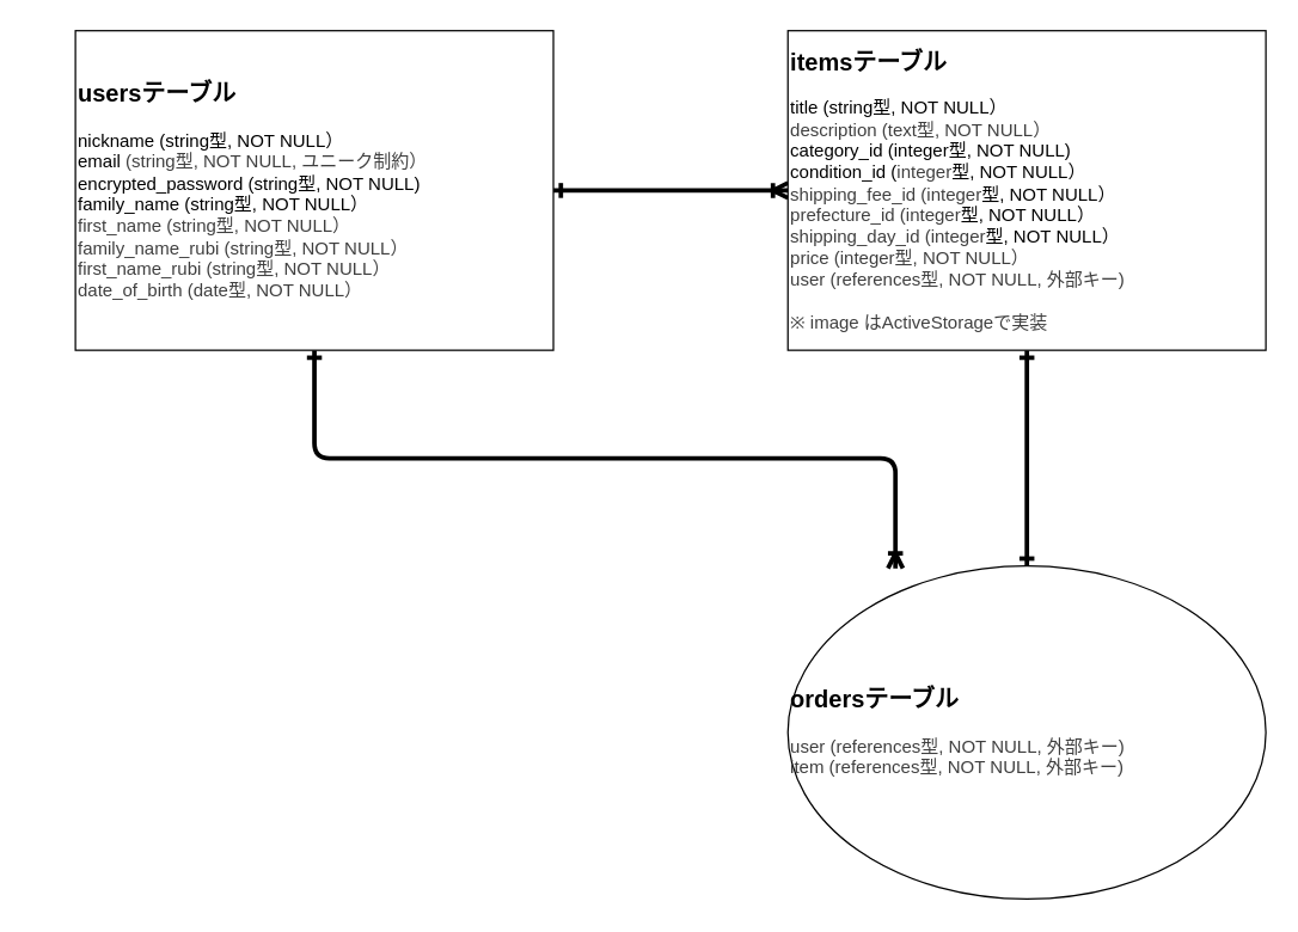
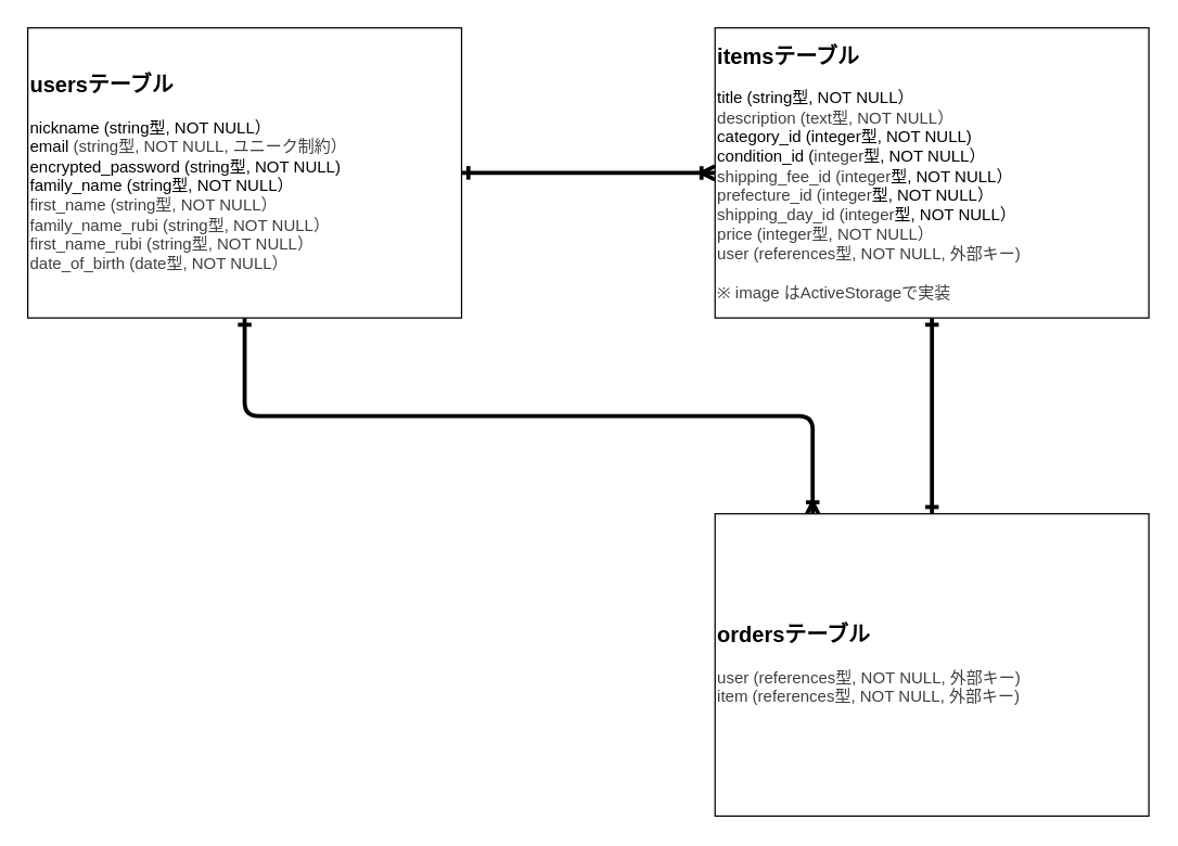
- <mxCell id="4" value="&lt;span style=&quot;background-color: transparent;&quot;&gt;&lt;font style=&quot;font-size: 16px;&quot;&gt;&lt;b&gt;usersテーブル&lt;/b&gt;&lt;/font&gt;&lt;/span&gt;&lt;div&gt;&lt;span style=&quot;background-color: transparent;&quot;&gt;&lt;br&gt;&lt;/span&gt;&lt;/div&gt;&lt;div&gt;nickname (string型, NOT NULL）&lt;/div&gt;&lt;div&gt;email&lt;span style=&quot;background-color: transparent; color: rgb(63, 63, 63);&quot;&gt;&amp;nbsp;(string型, NOT NULL, ユニーク制約）&lt;/span&gt;&lt;/div&gt;&lt;div&gt;encrypted_password (string型, NOT NULL)&lt;/div&gt;&lt;div&gt;family_name&lt;span style=&quot;background-color: transparent;&quot;&gt;&amp;nbsp;(string型, NOT NULL）&lt;/span&gt;&lt;/div&gt;&lt;div&gt;&lt;span style=&quot;color: rgb(63, 63, 63);&quot;&gt;first_name&lt;/span&gt;&lt;span style=&quot;color: rgb(63, 63, 63); background-color: transparent;&quot;&gt;&amp;nbsp;(string型, NOT NULL）&lt;/span&gt;&lt;span style=&quot;background-color: transparent;&quot;&gt;&lt;/span&gt;&lt;/div&gt;&lt;div&gt;&lt;span style=&quot;color: rgb(63, 63, 63);&quot;&gt;family_name_rubi&lt;/span&gt;&lt;span style=&quot;color: rgb(63, 63, 63); background-color: transparent;&quot;&gt;&amp;nbsp;(string型, NOT NULL）&lt;/span&gt;&lt;span style=&quot;color: rgb(63, 63, 63); background-color: transparent;&quot;&gt;&lt;/span&gt;&lt;/div&gt;&lt;div&gt;&lt;span style=&quot;color: rgb(63, 63, 63);&quot;&gt;first_name_rubi&lt;/span&gt;&lt;span style=&quot;color: rgb(63, 63, 63); background-color: transparent;&quot;&gt;&amp;nbsp;(string型, NOT NULL）&lt;/span&gt;&lt;span style=&quot;color: rgb(63, 63, 63); background-color: transparent;&quot;&gt;&lt;/span&gt;&lt;/div&gt;&lt;div&gt;&lt;span style=&quot;color: rgb(63, 63, 63); background-color: transparent;&quot;&gt;date_of_birth&lt;/span&gt;&lt;span style=&quot;color: rgb(63, 63, 63); background-color: transparent;&quot;&gt;&amp;nbsp;(date型, NOT NULL）&lt;/span&gt;&lt;/div&gt;" style="whiteSpace=wrap;html=1;align=left;" vertex="1" parent="1"><mxGeometry x="50" y="20" width="320" height="214" as="geometry" /></mxCell>
+ <mxCell id="4" value="&lt;span style=&quot;background-color: transparent;&quot;&gt;&lt;font style=&quot;font-size: 16px;&quot;&gt;&lt;b&gt;usersテーブル&lt;/b&gt;&lt;/font&gt;&lt;/span&gt;&lt;div&gt;&lt;span style=&quot;background-color: transparent;&quot;&gt;&lt;br&gt;&lt;/span&gt;&lt;/div&gt;&lt;div&gt;nickname (string型, NOT NULL）&lt;/div&gt;&lt;div&gt;email&lt;span style=&quot;background-color: transparent; color: rgb(63, 63, 63);&quot;&gt;&amp;nbsp;(string型, NOT NULL, ユニーク制約）&lt;/span&gt;&lt;/div&gt;&lt;div&gt;encrypted_password (string型, NOT NULL)&lt;/div&gt;&lt;div&gt;family_name&lt;span style=&quot;background-color: transparent;&quot;&gt;&amp;nbsp;(string型, NOT NULL）&lt;/span&gt;&lt;/div&gt;&lt;div&gt;&lt;span style=&quot;color: rgb(63, 63, 63);&quot;&gt;first_name&lt;/span&gt;&lt;span style=&quot;color: rgb(63, 63, 63); background-color: transparent;&quot;&gt;&amp;nbsp;(string型, NOT NULL）&lt;/span&gt;&lt;span style=&quot;background-color: transparent;&quot;&gt;&lt;/span&gt;&lt;/div&gt;&lt;div&gt;&lt;span style=&quot;color: rgb(63, 63, 63);&quot;&gt;family_name_rubi&lt;/span&gt;&lt;span style=&quot;color: rgb(63, 63, 63); background-color: transparent;&quot;&gt;&amp;nbsp;(string型, NOT NULL）&lt;/span&gt;&lt;span style=&quot;color: rgb(63, 63, 63); background-color: transparent;&quot;&gt;&lt;/span&gt;&lt;/div&gt;&lt;div&gt;&lt;span style=&quot;color: rgb(63, 63, 63);&quot;&gt;first_name_rubi&lt;/span&gt;&lt;span style=&quot;color: rgb(63, 63, 63); background-color: transparent;&quot;&gt;&amp;nbsp;(string型, NOT NULL）&lt;/span&gt;&lt;span style=&quot;color: rgb(63, 63, 63); background-color: transparent;&quot;&gt;&lt;/span&gt;&lt;/div&gt;&lt;div&gt;&lt;span style=&quot;color: rgb(63, 63, 63); background-color: transparent;&quot;&gt;date_of_birth&lt;/span&gt;&lt;span style=&quot;color: rgb(63, 63, 63); background-color: transparent;&quot;&gt;&amp;nbsp;(date型, NOT NULL）&lt;/span&gt;&lt;/div&gt;" style="whiteSpace=wrap;html=1;align=left;" vertex="1" parent="1"><mxGeometry y="20" width="320" height="214" as="geometry" x="20" /></mxCell>
- <mxCell id="7" value="&lt;span style=&quot;background-color: transparent;&quot;&gt;&lt;font style=&quot;font-size: 16px;&quot;&gt;&lt;b&gt;ordersテーブル&lt;/b&gt;&lt;/font&gt;&lt;/span&gt;&lt;div&gt;&lt;span style=&quot;background-color: transparent;&quot;&gt;&lt;br&gt;&lt;/span&gt;&lt;/div&gt;&lt;div&gt;&lt;span style=&quot;color: rgb(63, 63, 63);&quot;&gt;user (references型, NOT NULL, 外部キー)&lt;/span&gt;&lt;/div&gt;&lt;div&gt;&lt;span style=&quot;color: rgb(63, 63, 63);&quot;&gt;item (references型, NOT NULL, 外部キー)&lt;/span&gt;&lt;/div&gt;" style="ellipse;whiteSpace=wrap;html=1;align=left;" vertex="1" parent="1"><mxGeometry x="527" y="378.5" width="320" height="223" as="geometry" /></mxCell>
+ <mxCell id="7" value="&lt;span style=&quot;background-color: transparent;&quot;&gt;&lt;font style=&quot;font-size: 16px;&quot;&gt;&lt;b&gt;ordersテーブル&lt;/b&gt;&lt;/font&gt;&lt;/span&gt;&lt;div&gt;&lt;span style=&quot;background-color: transparent;&quot;&gt;&lt;br&gt;&lt;/span&gt;&lt;/div&gt;&lt;div&gt;&lt;span style=&quot;color: rgb(63, 63, 63);&quot;&gt;user (references型, NOT NULL, 外部キー)&lt;/span&gt;&lt;/div&gt;&lt;div&gt;&lt;span style=&quot;color: rgb(63, 63, 63);&quot;&gt;item (references型, NOT NULL, 外部キー)&lt;/span&gt;&lt;/div&gt;" style="whiteSpace=wrap;html=1;align=left;" vertex="1" parent="1"><mxGeometry x="527" y="378.5" width="320" height="223" as="geometry" /></mxCell>
